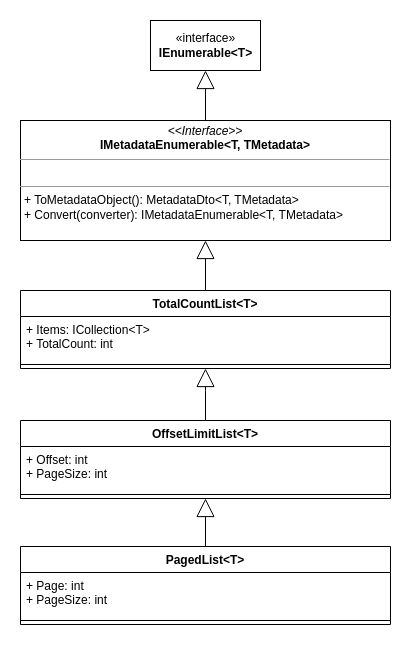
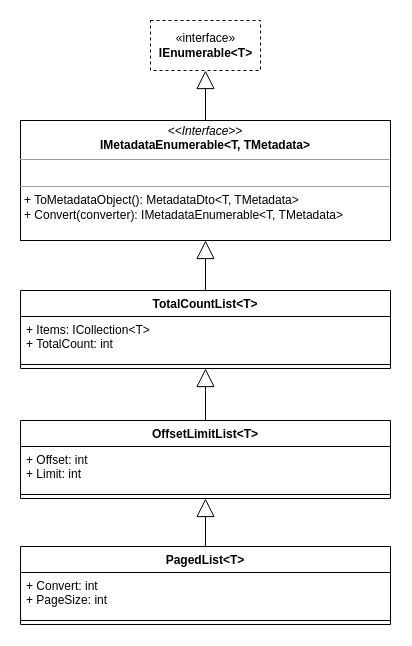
- <mxCell id="2" value="«interface»&lt;br&gt;&lt;b&gt;IEnumerable&amp;lt;T&amp;gt;&lt;/b&gt;" style="html=1;" parent="1" vertex="1"><mxGeometry x="150" y="20" width="110" height="50" as="geometry" /></mxCell>
+ <mxCell id="2" value="«interface»&lt;br&gt;&lt;b&gt;IEnumerable&amp;lt;T&amp;gt;&lt;/b&gt;" style="html=1;dashed=1;" parent="1" vertex="1"><mxGeometry x="150" y="20" width="110" height="50" as="geometry" /></mxCell>
- <mxCell id="14" value="+ Offset: int&#10;+ PageSize: int&#10;" style="text;strokeColor=none;fillColor=none;align=left;verticalAlign=top;spacingLeft=4;spacingRight=4;overflow=hidden;rotatable=0;points=[[0,0.5],[1,0.5]];portConstraint=eastwest;" parent="13" vertex="1"><mxGeometry y="26" width="370" height="44" as="geometry" /></mxCell>
+ <mxCell id="14" value="+ Offset: int&#10;+ Limit: int&#10;" style="text;strokeColor=none;fillColor=none;align=left;verticalAlign=top;spacingLeft=4;spacingRight=4;overflow=hidden;rotatable=0;points=[[0,0.5],[1,0.5]];portConstraint=eastwest;" parent="13" vertex="1"><mxGeometry y="26" width="370" height="44" as="geometry" /></mxCell>
- <mxCell id="8" value="+ Page: int&#10;+ PageSize: int&#10;" style="text;strokeColor=none;fillColor=none;align=left;verticalAlign=top;spacingLeft=4;spacingRight=4;overflow=hidden;rotatable=0;points=[[0,0.5],[1,0.5]];portConstraint=eastwest;" parent="7" vertex="1"><mxGeometry y="26" width="370" height="44" as="geometry" /></mxCell>
+ <mxCell id="8" value="+ Convert: int&#10;+ PageSize: int&#10;" style="text;strokeColor=none;fillColor=none;align=left;verticalAlign=top;spacingLeft=4;spacingRight=4;overflow=hidden;rotatable=0;points=[[0,0.5],[1,0.5]];portConstraint=eastwest;" parent="7" vertex="1"><mxGeometry y="26" width="370" height="44" as="geometry" /></mxCell>
